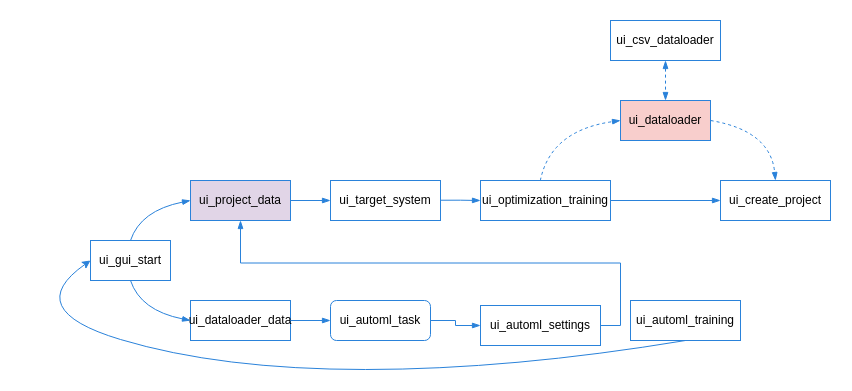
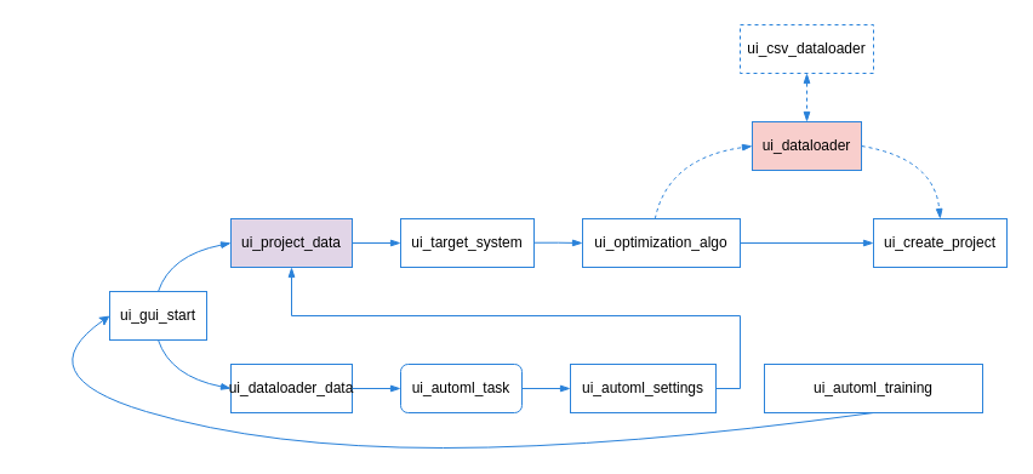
- <mxCell id="23" value="ui_csv_dataloader" style="rounded=0;whiteSpace=wrap;html=1;strokeColor=#2A82DA;" parent="1" vertex="1"><mxGeometry x="610" y="20" width="110" height="40" as="geometry" /></mxCell>
+ <mxCell id="23" value="ui_csv_dataloader" style="rounded=0;whiteSpace=wrap;html=1;strokeColor=#2A82DA;dashed=1;" parent="1" vertex="1"><mxGeometry x="610" y="20" width="110" height="40" as="geometry" /></mxCell>
- <mxCell id="7" value="ui_optimization_training" style="rounded=0;whiteSpace=wrap;html=1;strokeColor=#2A82DA;" parent="1" vertex="1"><mxGeometry x="480" y="180" width="130" height="40" as="geometry" /></mxCell>
+ <mxCell id="7" value="ui_optimization_algo" style="rounded=0;whiteSpace=wrap;html=1;strokeColor=#2A82DA;" parent="1" vertex="1"><mxGeometry x="480" y="180" width="130" height="40" as="geometry" /></mxCell>
- <mxCell id="20" value="ui_automl_training" style="rounded=0;whiteSpace=wrap;html=1;strokeColor=#2A82DA;" parent="1" vertex="1"><mxGeometry x="630" y="300" width="110" height="40" as="geometry" /></mxCell>
+ <mxCell id="20" value="ui_automl_training" style="rounded=0;whiteSpace=wrap;html=1;strokeColor=#2A82DA;" parent="1" vertex="1"><mxGeometry x="630" y="300" width="180" height="40" as="geometry" /></mxCell>
- <mxCell id="19" value="ui_automl_settings" style="rounded=0;whiteSpace=wrap;html=1;strokeColor=#2A82DA;" parent="1" vertex="1"><mxGeometry x="480" y="305" width="120" height="40" as="geometry" /></mxCell>
+ <mxCell id="19" value="ui_automl_settings" style="rounded=0;whiteSpace=wrap;html=1;strokeColor=#2A82DA;" parent="1" vertex="1"><mxGeometry x="470" y="300" width="120" height="40" as="geometry" /></mxCell>
